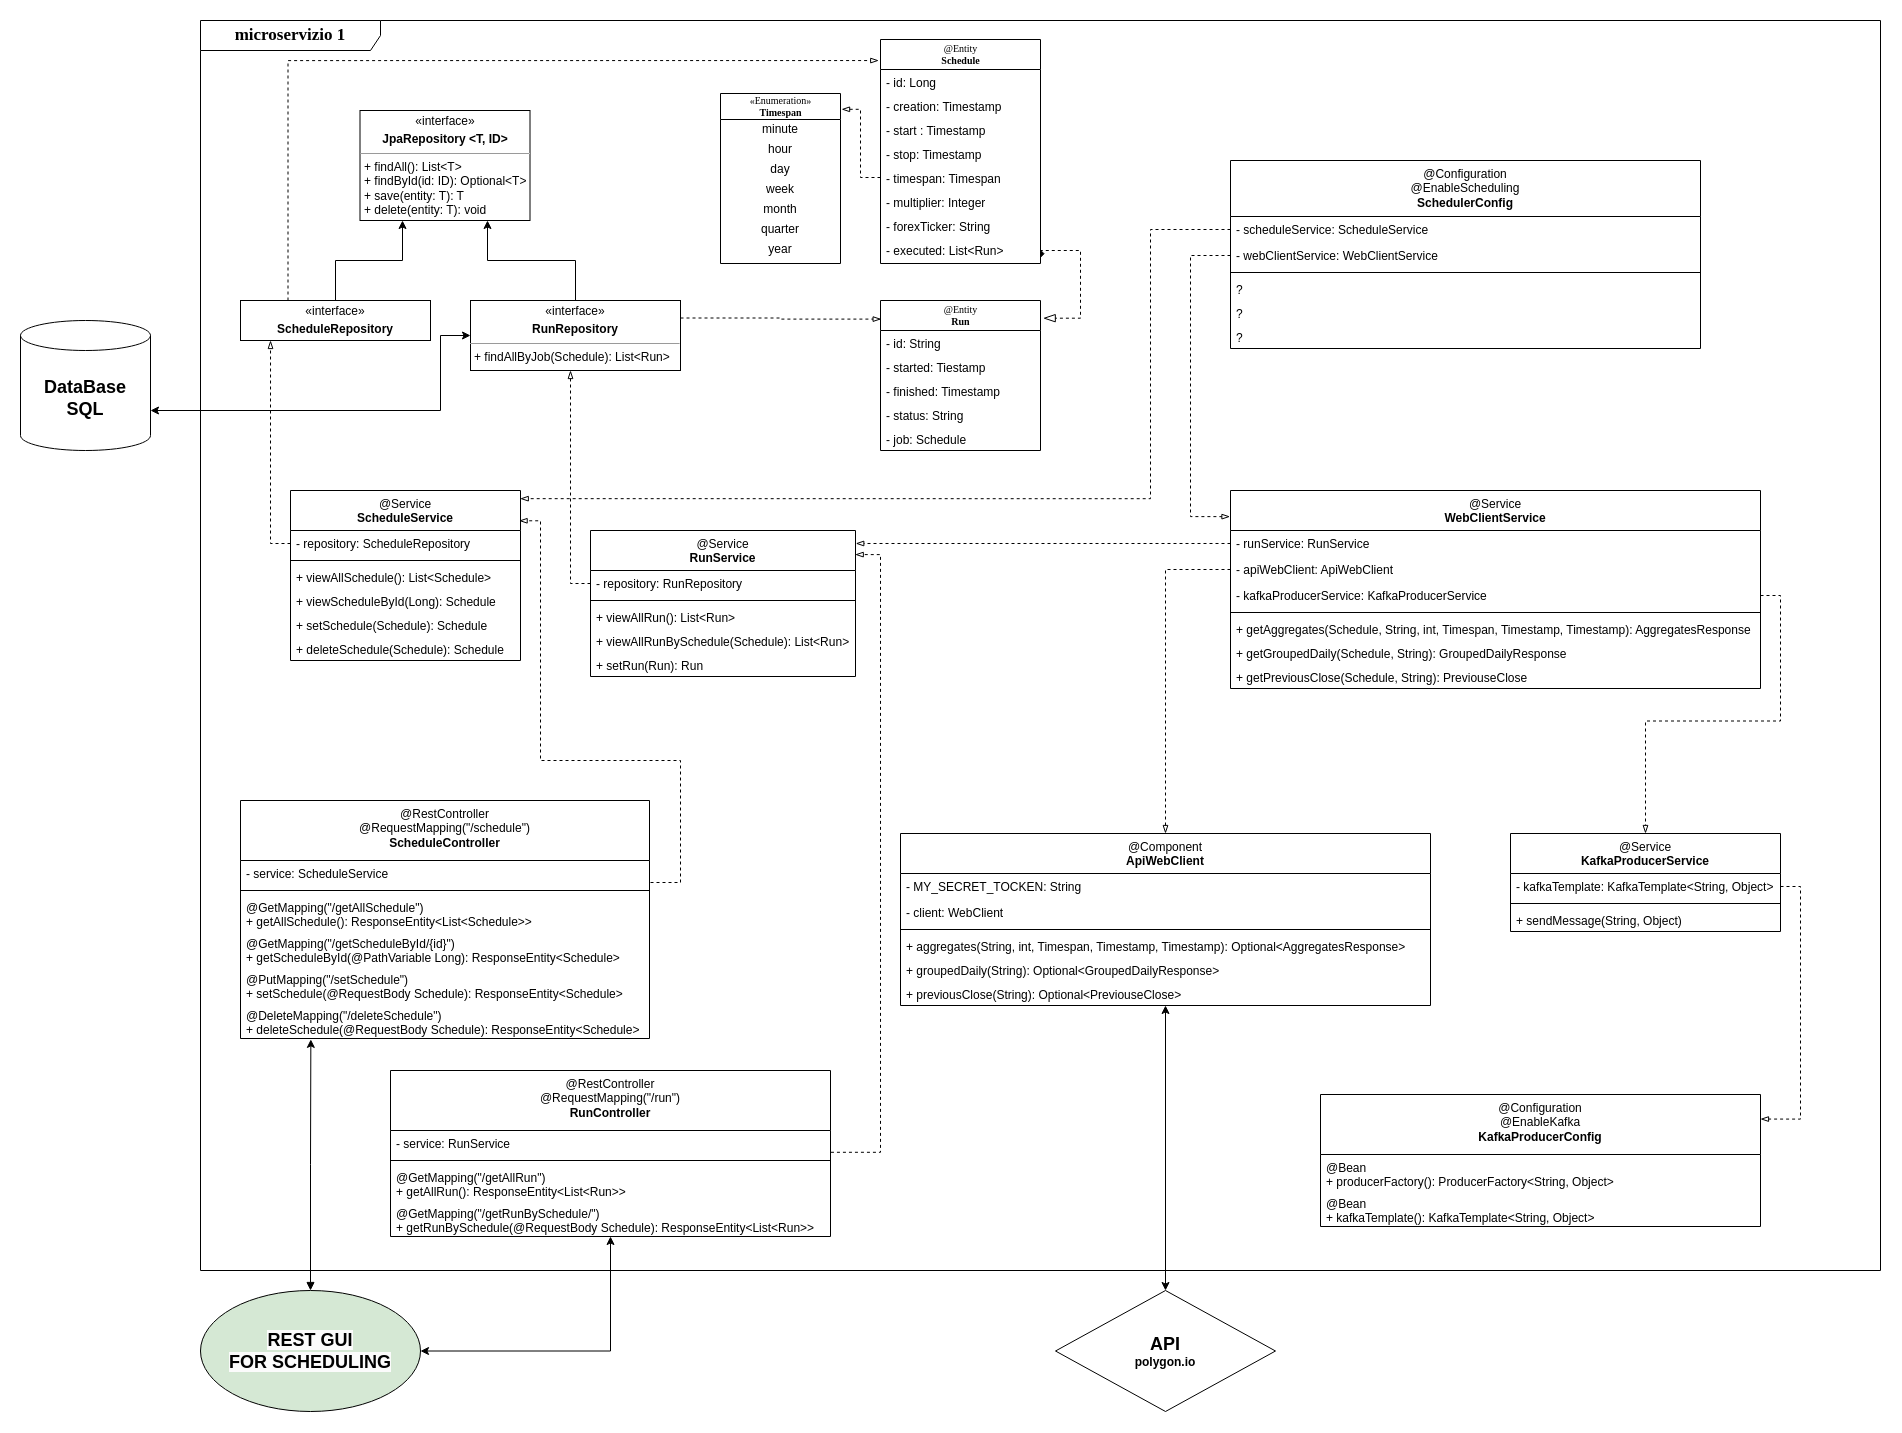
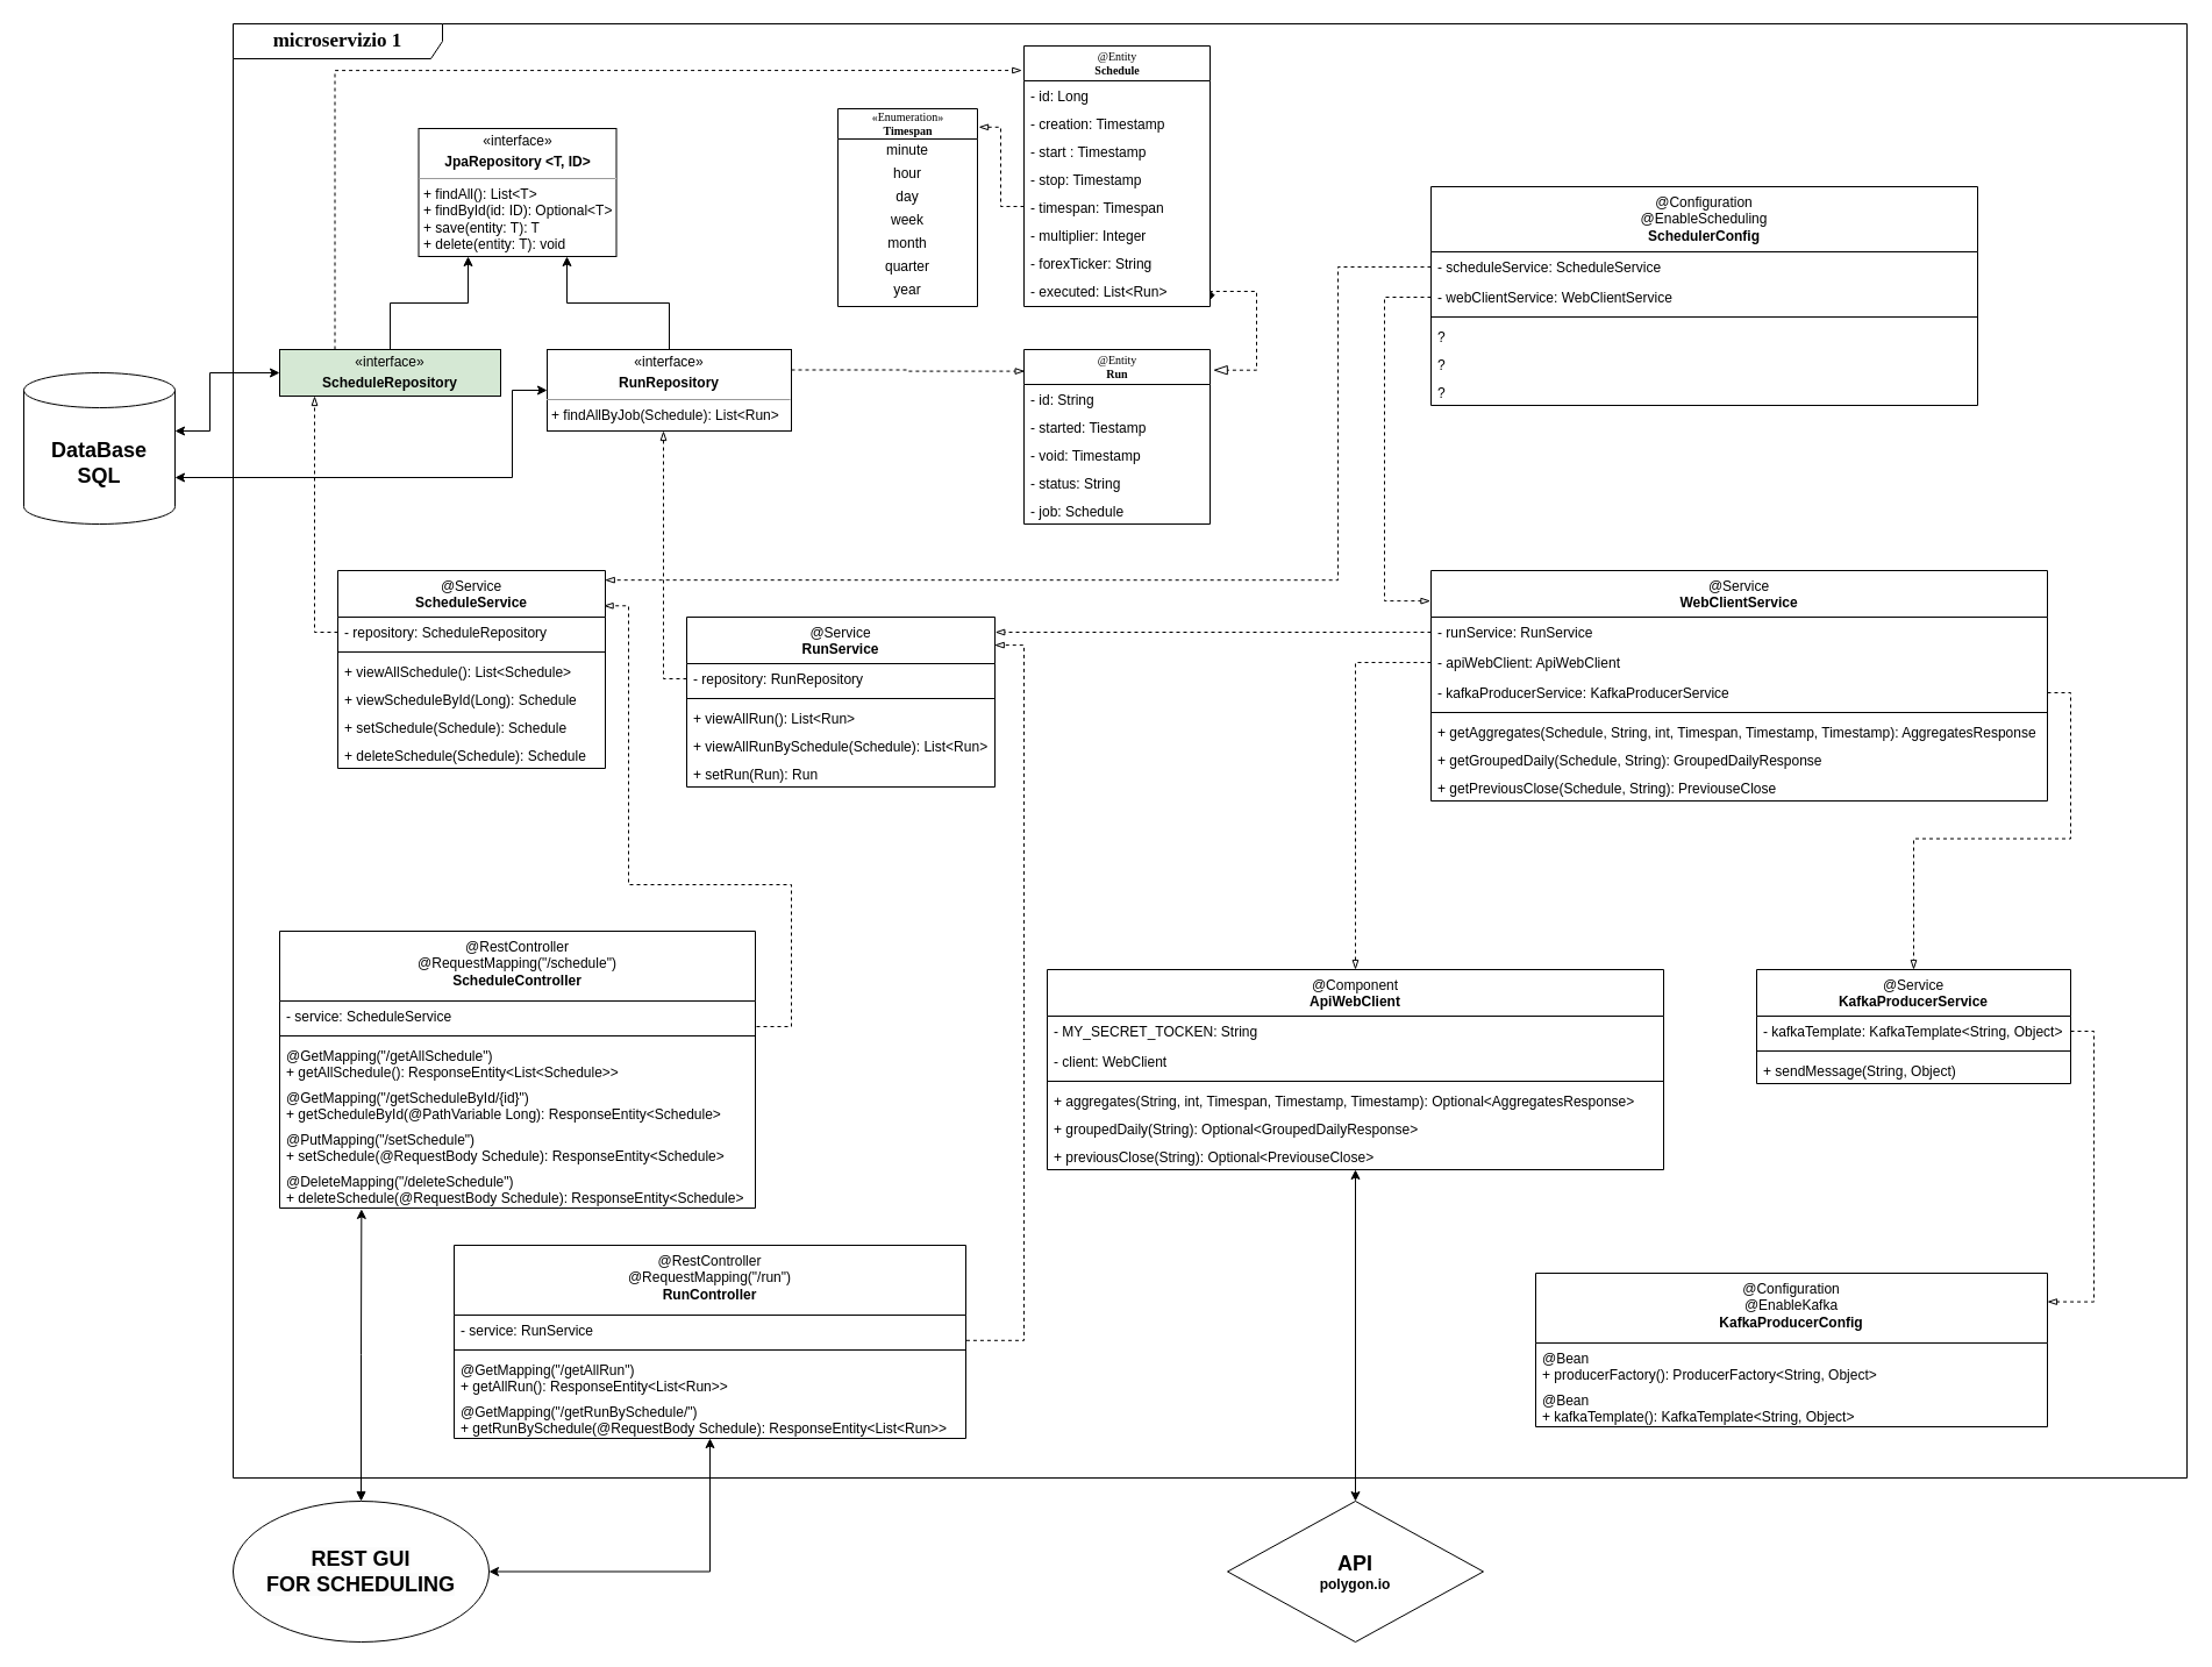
- <mxCell id="20" value="&lt;p style=&quot;margin:0px;margin-top:4px;text-align:center;&quot;&gt;&lt;span style=&quot;background-color: initial;&quot;&gt;«interface»&lt;/span&gt;&lt;br&gt;&lt;/p&gt;&lt;p style=&quot;margin:0px;margin-top:4px;text-align:center;&quot;&gt;&lt;b&gt;ScheduleRepository&lt;/b&gt;&lt;/p&gt;&lt;hr size=&quot;1&quot;&gt;&lt;p style=&quot;margin:0px;margin-left:4px;&quot;&gt;&lt;br&gt;&lt;/p&gt;&lt;hr size=&quot;1&quot;&gt;&lt;p style=&quot;margin:0px;margin-left:4px;&quot;&gt;&lt;br&gt;&lt;/p&gt;" style="verticalAlign=top;align=left;overflow=fill;fontSize=12;fontFamily=Helvetica;html=1;rounded=0;shadow=0;comic=0;labelBackgroundColor=none;strokeWidth=1" parent="1" vertex="1"><mxGeometry x="240" y="300" width="190" height="40" as="geometry" /></mxCell>
+ <mxCell id="20" value="&lt;p style=&quot;margin:0px;margin-top:4px;text-align:center;&quot;&gt;&lt;span style=&quot;background-color: initial;&quot;&gt;«interface»&lt;/span&gt;&lt;br&gt;&lt;/p&gt;&lt;p style=&quot;margin:0px;margin-top:4px;text-align:center;&quot;&gt;&lt;b&gt;ScheduleRepository&lt;/b&gt;&lt;/p&gt;&lt;hr size=&quot;1&quot;&gt;&lt;p style=&quot;margin:0px;margin-left:4px;&quot;&gt;&lt;br&gt;&lt;/p&gt;&lt;hr size=&quot;1&quot;&gt;&lt;p style=&quot;margin:0px;margin-left:4px;&quot;&gt;&lt;br&gt;&lt;/p&gt;" style="verticalAlign=top;align=left;overflow=fill;fontSize=12;fontFamily=Helvetica;html=1;rounded=0;shadow=0;comic=0;labelBackgroundColor=none;strokeWidth=1;fillColor=#d5e8d4;" parent="1" vertex="1"><mxGeometry x="240" y="300" width="190" height="40" as="geometry" /></mxCell>
+ <mxCell id="104" style="edgeStyle=orthogonalEdgeStyle;rounded=0;orthogonalLoop=1;jettySize=auto;html=1;exitX=1;exitY=0;exitDx=0;exitDy=50;exitPerimeter=0;entryX=0;entryY=0.5;entryDx=0;entryDy=0;startArrow=classic;startFill=1;" edge="1" parent="1" source="106" target="20"><mxGeometry relative="1" as="geometry"><Array as="points"><mxPoint x="180" y="370" /><mxPoint x="180" y="320" /></Array></mxGeometry></mxCell>
- <mxCell id="6" value="- finished: Timestamp" style="text;html=1;strokeColor=none;fillColor=none;align=left;verticalAlign=top;spacingLeft=4;spacingRight=4;whiteSpace=wrap;overflow=hidden;rotatable=0;points=[[0,0.5],[1,0.5]];portConstraint=eastwest;" parent="3" vertex="1"><mxGeometry y="78" width="160" height="24" as="geometry" /></mxCell>
+ <mxCell id="6" value="- void: Timestamp" style="text;html=1;strokeColor=none;fillColor=none;align=left;verticalAlign=top;spacingLeft=4;spacingRight=4;whiteSpace=wrap;overflow=hidden;rotatable=0;points=[[0,0.5],[1,0.5]];portConstraint=eastwest;" parent="3" vertex="1"><mxGeometry y="78" width="160" height="24" as="geometry" /></mxCell>
- <mxCell id="101" value="&lt;span style=&quot;color: rgb(0, 0, 0); font-family: Helvetica; font-size: 18px; font-style: normal; font-variant-ligatures: normal; font-variant-caps: normal; font-weight: 700; letter-spacing: normal; orphans: 2; text-align: center; text-indent: 0px; text-transform: none; widows: 2; word-spacing: 0px; -webkit-text-stroke-width: 0px; background-color: rgb(251, 251, 251); text-decoration-thickness: initial; text-decoration-style: initial; text-decoration-color: initial; float: none; display: inline !important;&quot;&gt;REST GUI&lt;br&gt;FOR SCHEDULING&lt;/span&gt;" style="ellipse;whiteSpace=wrap;html=1;verticalAlign=middle;fontStyle=1;startSize=60;align=center;labelPosition=center;verticalLabelPosition=middle;fillColor=#d5e8d4;" vertex="1" parent="1"><mxGeometry x="200" y="1290" width="220" height="121" as="geometry" /></mxCell>
+ <mxCell id="101" value="&lt;span style=&quot;color: rgb(0, 0, 0); font-family: Helvetica; font-size: 18px; font-style: normal; font-variant-ligatures: normal; font-variant-caps: normal; font-weight: 700; letter-spacing: normal; orphans: 2; text-align: center; text-indent: 0px; text-transform: none; widows: 2; word-spacing: 0px; -webkit-text-stroke-width: 0px; background-color: rgb(251, 251, 251); text-decoration-thickness: initial; text-decoration-style: initial; text-decoration-color: initial; float: none; display: inline !important;&quot;&gt;REST GUI&lt;br&gt;FOR SCHEDULING&lt;/span&gt;" style="ellipse;whiteSpace=wrap;html=1;verticalAlign=middle;fontStyle=1;startSize=60;align=center;labelPosition=center;verticalLabelPosition=middle;" vertex="1" parent="1"><mxGeometry x="200" y="1290" width="220" height="121" as="geometry" /></mxCell>
